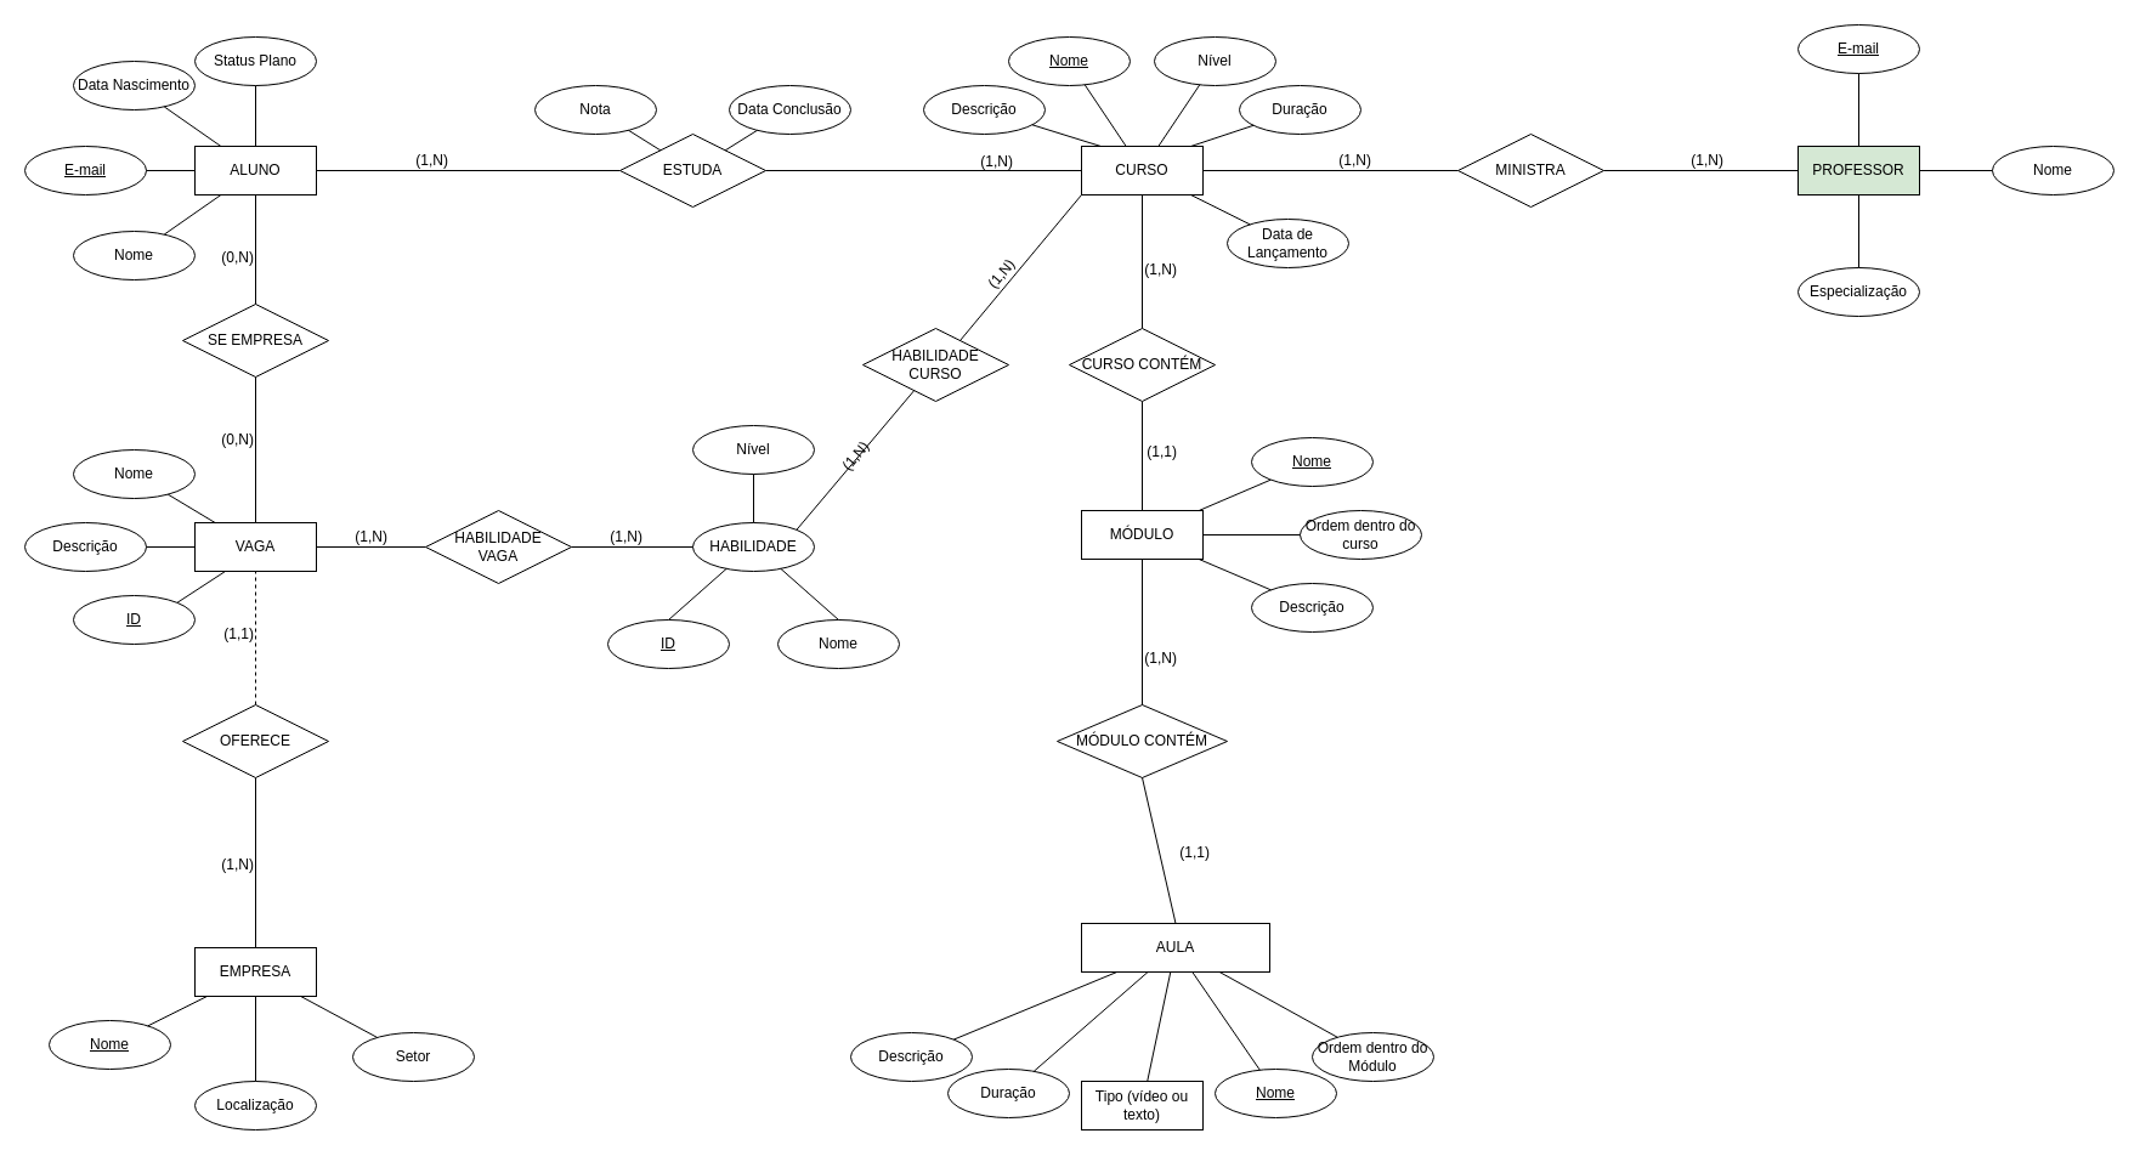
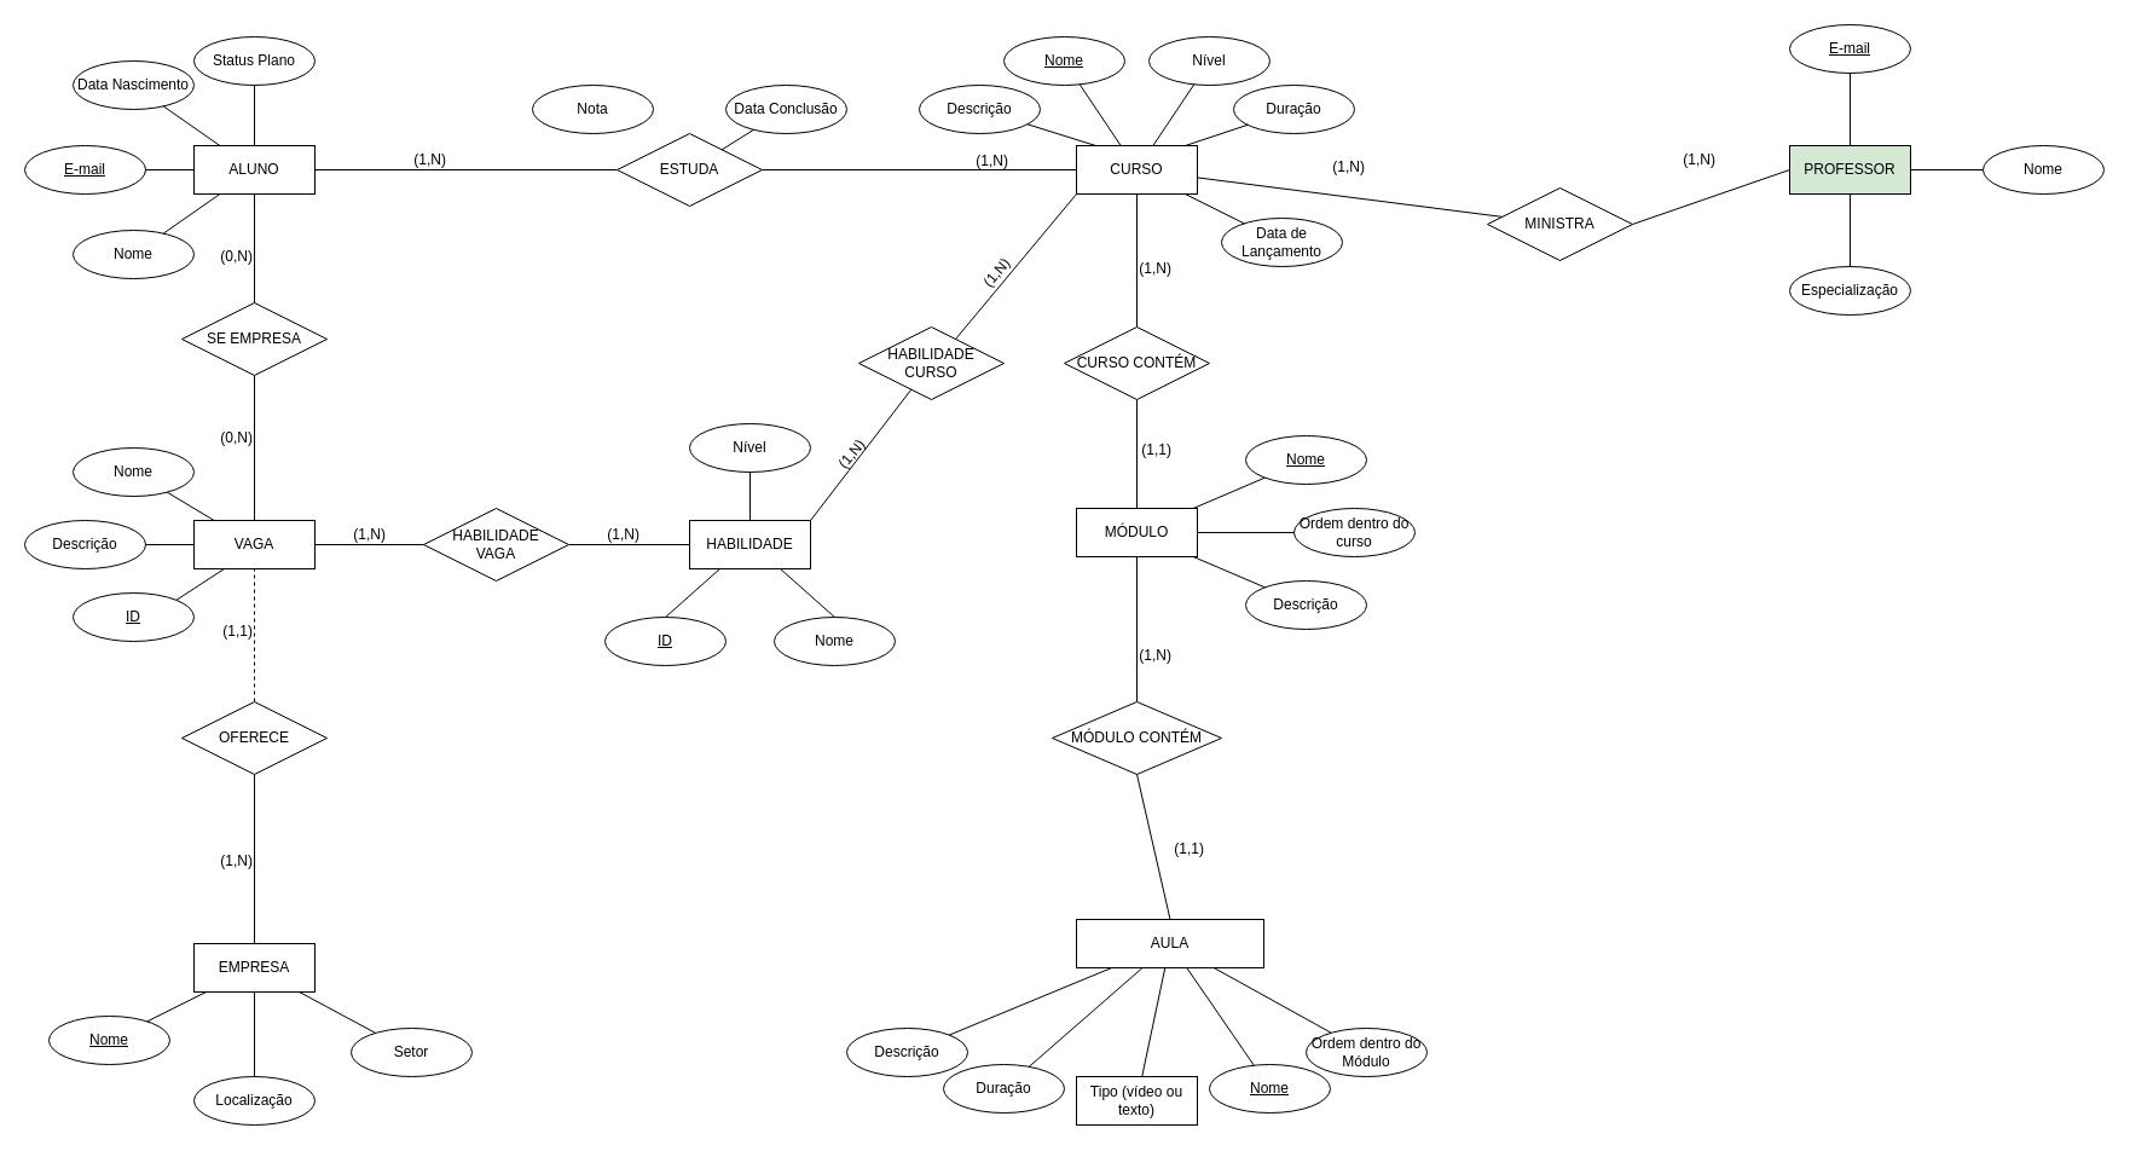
- <mxCell id="89" value="" style="endArrow=none;html=1;rounded=0;" parent="1" source="87" target="8" edge="1"><mxGeometry width="50" height="50" relative="1" as="geometry"><mxPoint x="453" y="140" as="sourcePoint" /><mxPoint x="478" y="99" as="targetPoint" /></mxGeometry></mxCell>
- <mxCell id="21" value="MINISTRA" style="shape=rhombus;perimeter=rhombusPerimeter;whiteSpace=wrap;html=1;align=center;" parent="1" vertex="1"><mxGeometry x="1200" y="110" width="120" height="60" as="geometry" /></mxCell>
+ <mxCell id="21" value="MINISTRA" style="shape=rhombus;perimeter=rhombusPerimeter;whiteSpace=wrap;html=1;align=center;" parent="1" vertex="1"><mxGeometry x="1230" y="155" width="120" height="60" as="geometry" /></mxCell>
- <mxCell id="95" value="HABILIDADE" style="ellipse;whiteSpace=wrap;html=1;align=center;" parent="1" vertex="1"><mxGeometry x="570" y="430" width="100" height="40" as="geometry" /></mxCell>
+ <mxCell id="95" value="HABILIDADE" style="whiteSpace=wrap;html=1;align=center;" parent="1" vertex="1"><mxGeometry x="570" y="430" width="100" height="40" as="geometry" /></mxCell>
